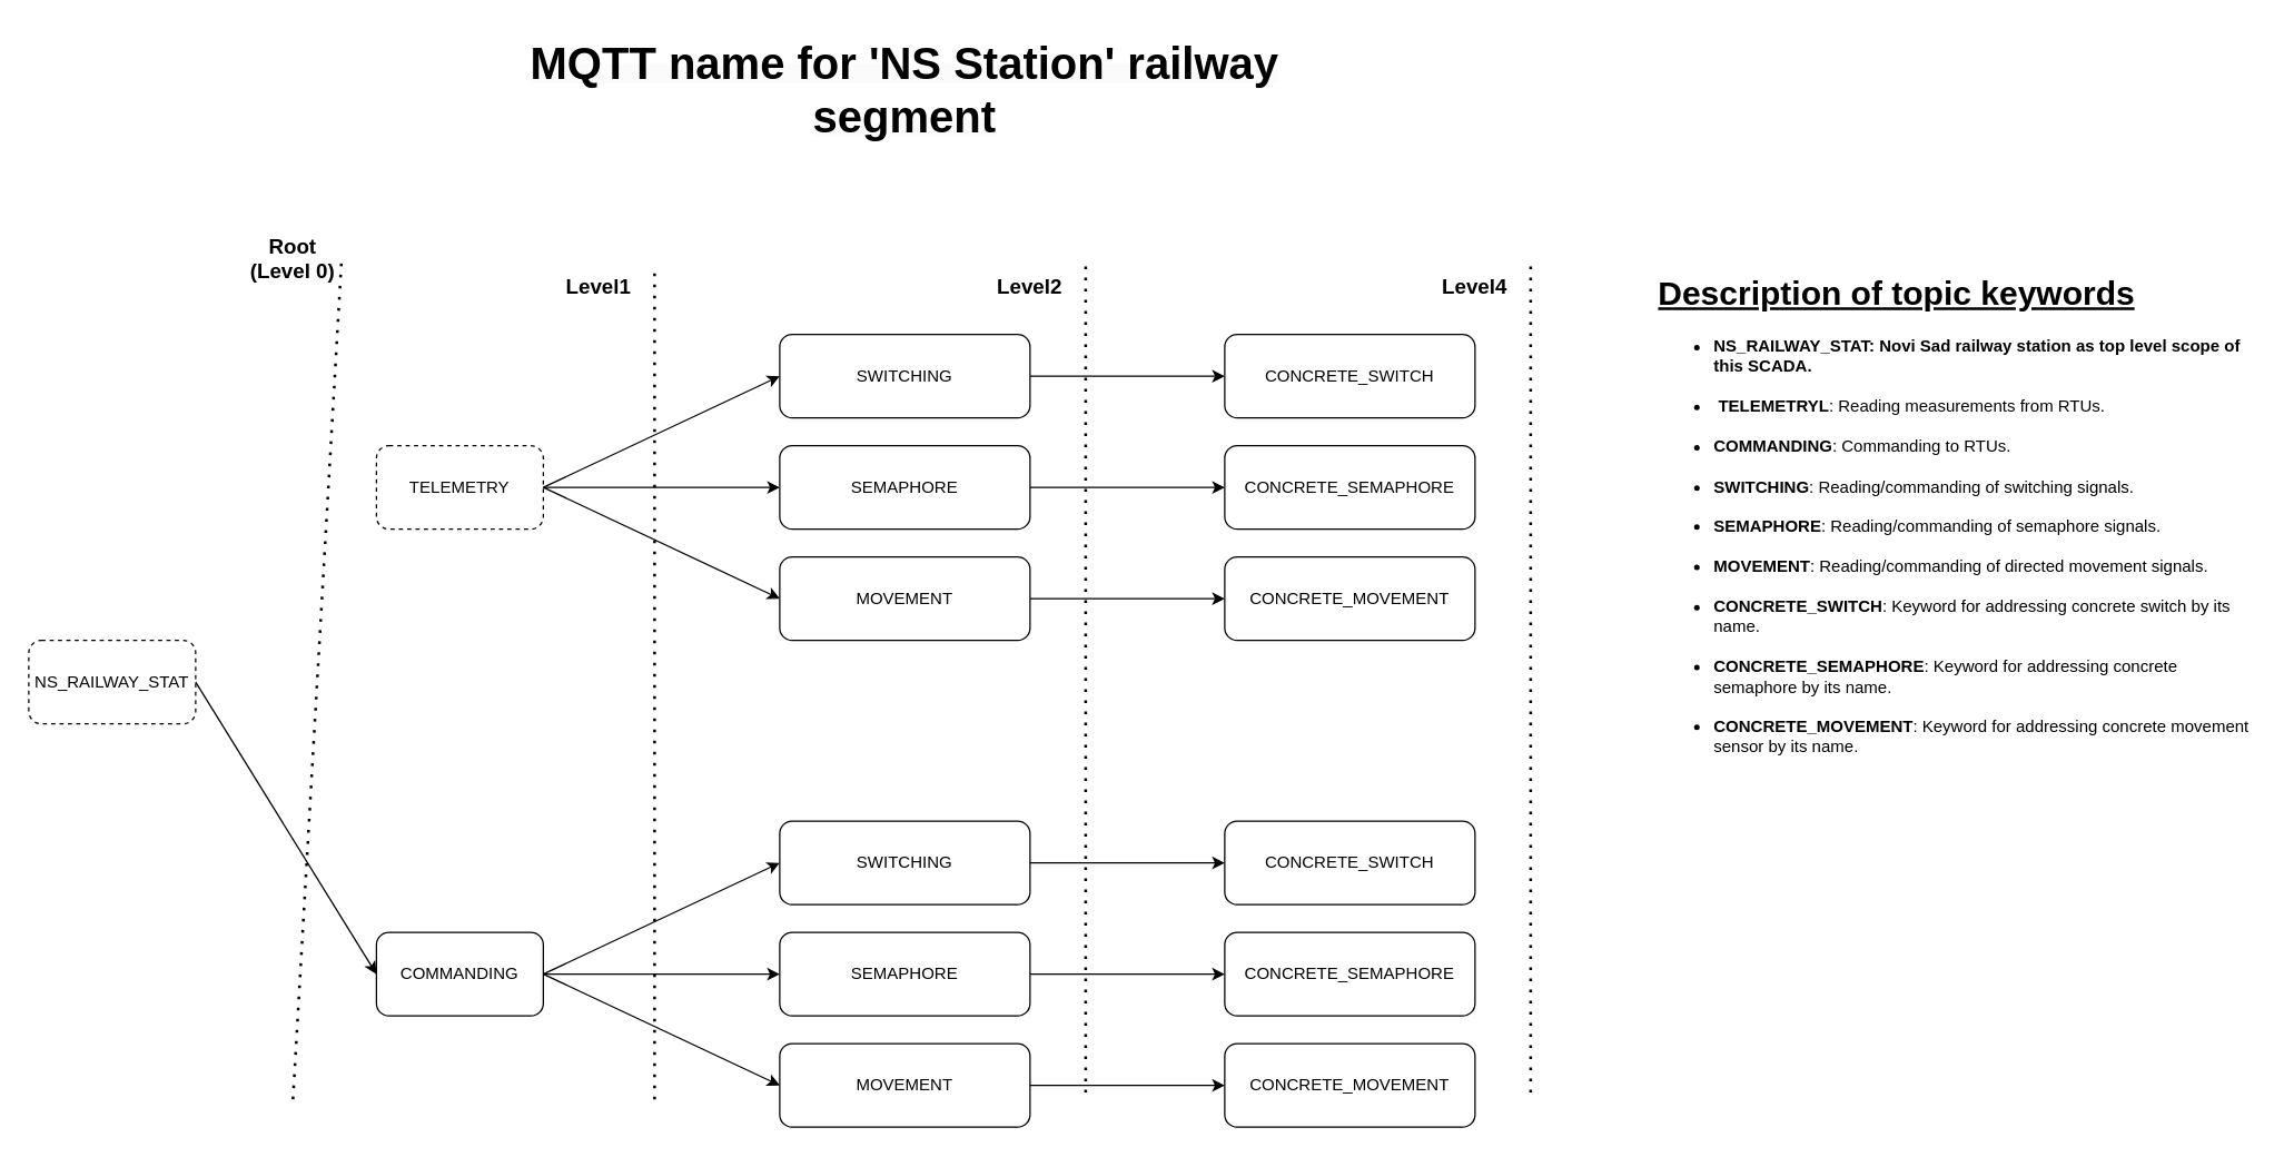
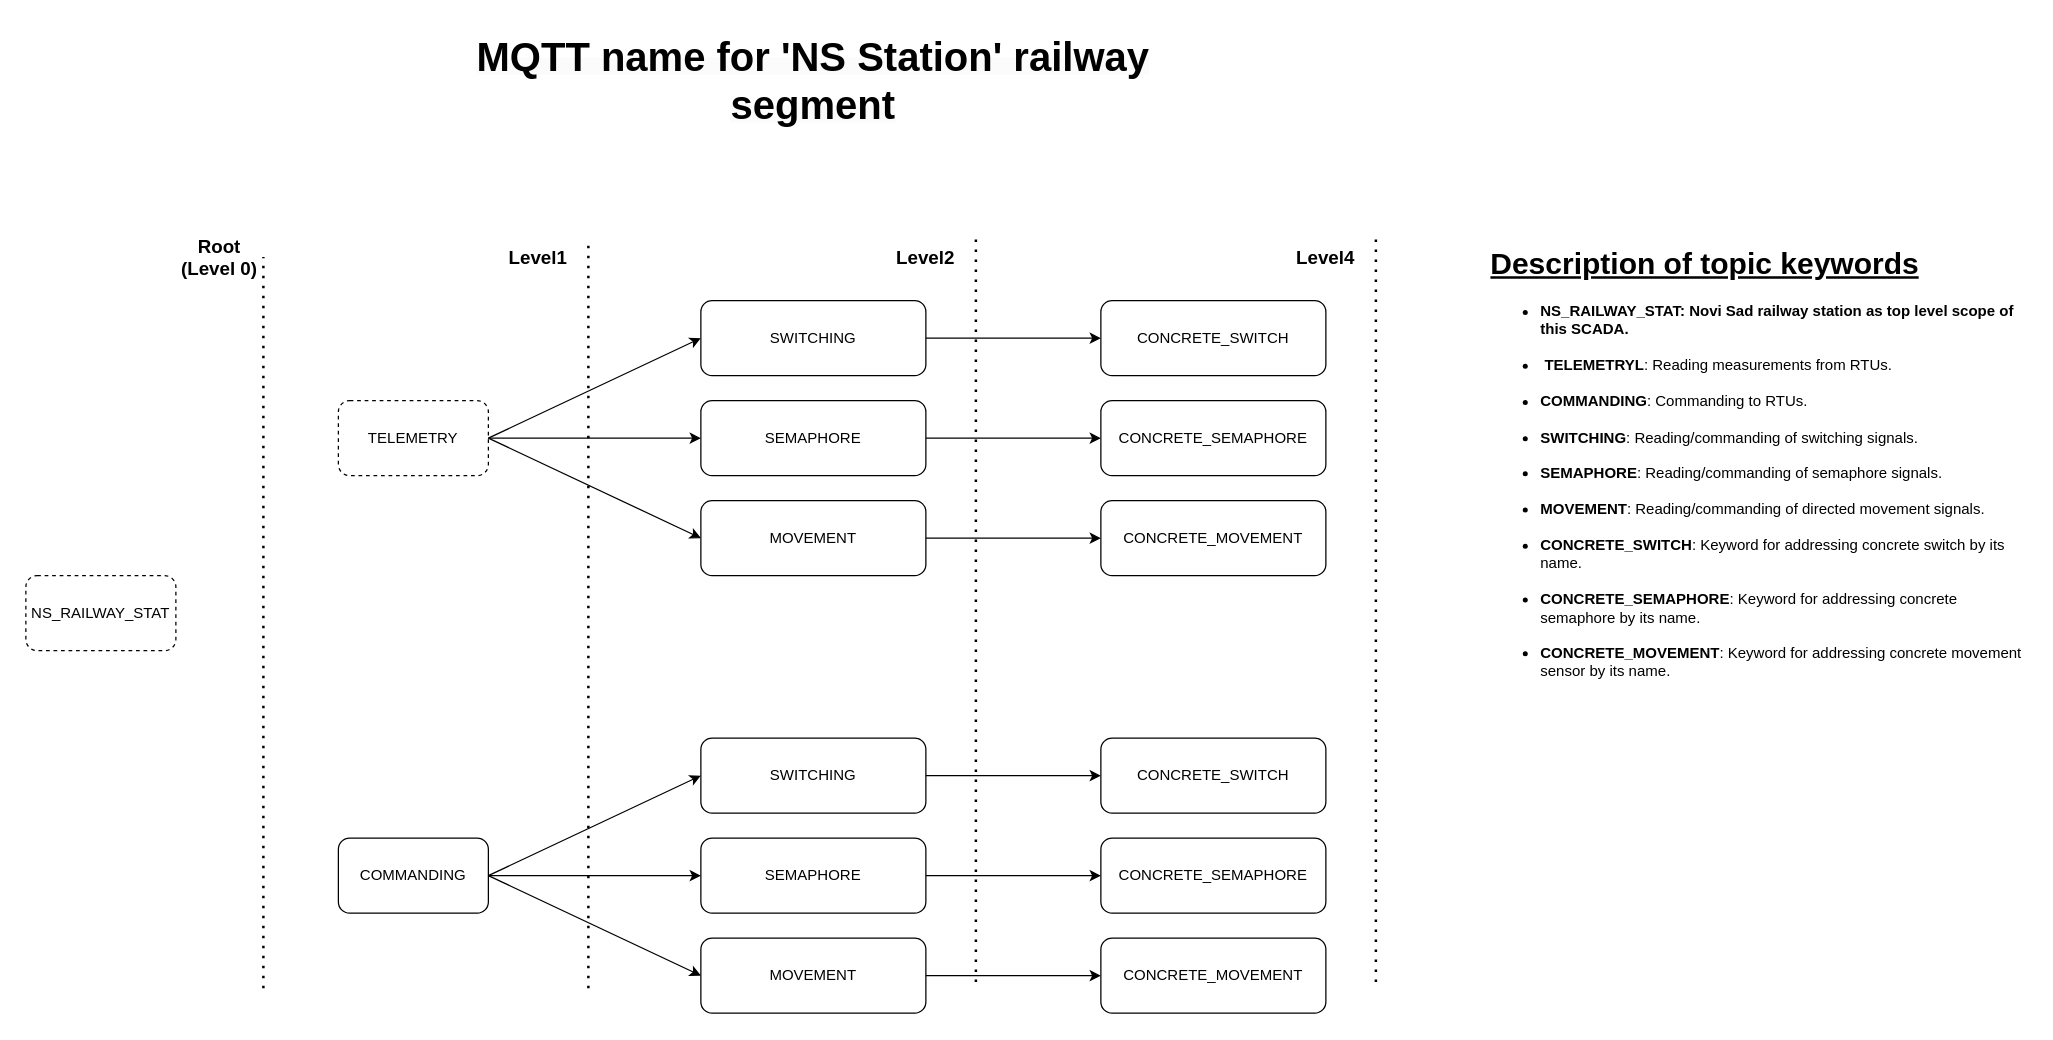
- <mxCell id="16" value="&lt;b&gt;&lt;font style=&quot;font-size: 15px;&quot;&gt;Root (Level 0)&lt;/font&gt;&lt;/b&gt;" style="text;html=1;align=center;verticalAlign=middle;whiteSpace=wrap;rounded=0;" vertex="1" parent="1"><mxGeometry x="175" y="170" width="70" height="30" as="geometry" /></mxCell>
+ <mxCell id="16" value="&lt;b&gt;&lt;font style=&quot;font-size: 15px;&quot;&gt;Root (Level 0)&lt;/font&gt;&lt;/b&gt;" style="text;html=1;align=center;verticalAlign=middle;whiteSpace=wrap;rounded=0;" vertex="1" parent="1"><mxGeometry x="140" y="190" width="70" height="30" as="geometry" /></mxCell>
- <mxCell id="17" value="" style="endArrow=classic;html=1;rounded=0;exitX=1;exitY=0.5;exitDx=0;exitDy=0;entryX=0;entryY=0.5;entryDx=0;entryDy=0;" edge="1" parent="1" source="14" target="3"><mxGeometry width="50" height="50" relative="1" as="geometry"><mxPoint x="150" y="500" as="sourcePoint" /><mxPoint x="280" y="360" as="targetPoint" /></mxGeometry></mxCell>
